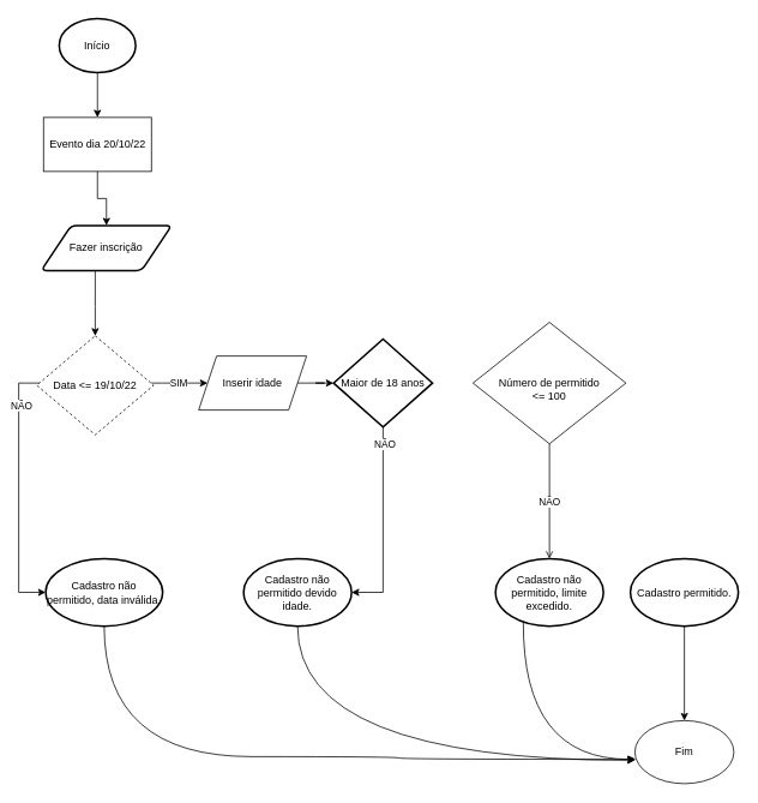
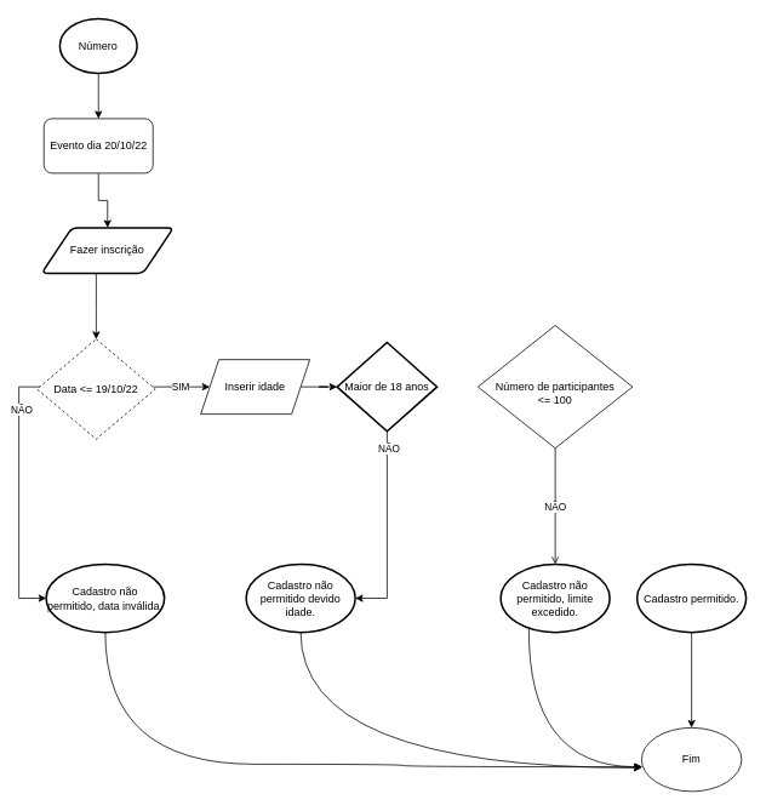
- <mxCell id="3" value="&lt;div&gt;&lt;br&gt;&lt;/div&gt;&lt;div&gt;Início &lt;br&gt;&lt;/div&gt;&lt;div&gt;&lt;br&gt;&lt;/div&gt;" style="strokeWidth=2;html=1;shape=mxgraph.flowchart.start_1;whiteSpace=wrap;" parent="1" vertex="1"><mxGeometry x="65" y="20" width="85" height="60" as="geometry" /></mxCell>
+ <mxCell id="3" value="&lt;div&gt;&lt;br&gt;&lt;/div&gt;&lt;div&gt;Número &lt;br&gt;&lt;/div&gt;&lt;div&gt;&lt;br&gt;&lt;/div&gt;" style="strokeWidth=2;html=1;shape=mxgraph.flowchart.start_1;whiteSpace=wrap;" parent="1" vertex="1"><mxGeometry x="65" y="20" width="85" height="60" as="geometry" /></mxCell>
- <mxCell id="16" value="Evento dia 20/10/22" style="rounded=0;whiteSpace=wrap;html=1;" vertex="1" parent="1"><mxGeometry x="47.5" y="130" width="120" height="60" as="geometry" /></mxCell>
+ <mxCell id="16" value="Evento dia 20/10/22" style="whiteSpace=wrap;html=1;rounded=1;" vertex="1" parent="1"><mxGeometry x="47.5" y="130" width="120" height="60" as="geometry" /></mxCell>
- <mxCell id="18" value="&lt;div&gt;&lt;br&gt;&lt;/div&gt;&lt;div&gt;&lt;br&gt;&lt;/div&gt;&lt;div&gt;Número de permitido &lt;br&gt;&lt;/div&gt;&lt;div&gt;&amp;lt;= 100 &lt;br&gt;&lt;/div&gt;&lt;div&gt;&lt;br&gt; &lt;/div&gt;" style="rhombus;whiteSpace=wrap;html=1;" vertex="1" parent="1"><mxGeometry x="525" y="357.5" width="170" height="135" as="geometry" /></mxCell>
+ <mxCell id="18" value="&lt;div&gt;&lt;br&gt;&lt;/div&gt;&lt;div&gt;&lt;br&gt;&lt;/div&gt;&lt;div&gt;Número de participantes &lt;br&gt;&lt;/div&gt;&lt;div&gt;&amp;lt;= 100 &lt;br&gt;&lt;/div&gt;&lt;div&gt;&lt;br&gt; &lt;/div&gt;" style="rhombus;whiteSpace=wrap;html=1;" vertex="1" parent="1"><mxGeometry x="525" y="357.5" width="170" height="135" as="geometry" /></mxCell>
